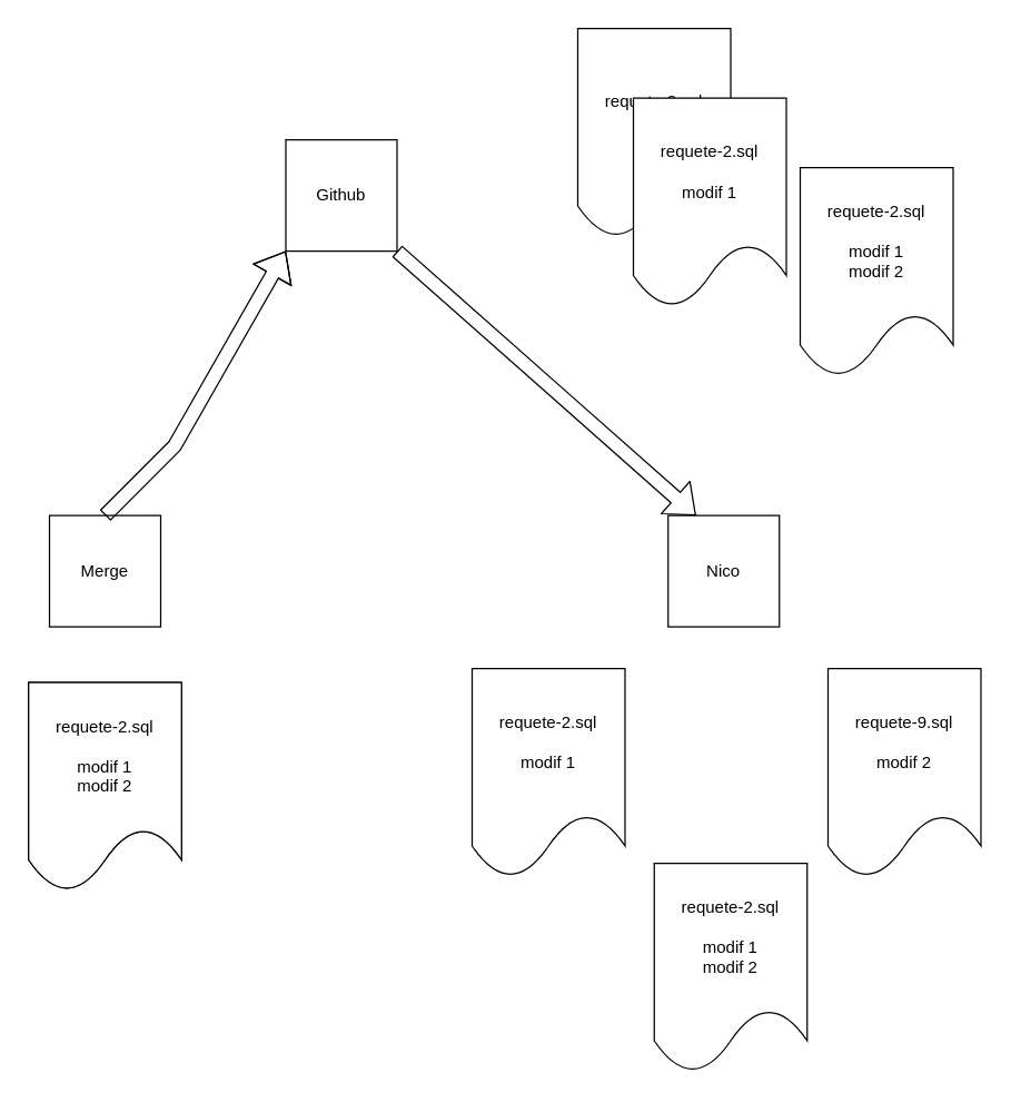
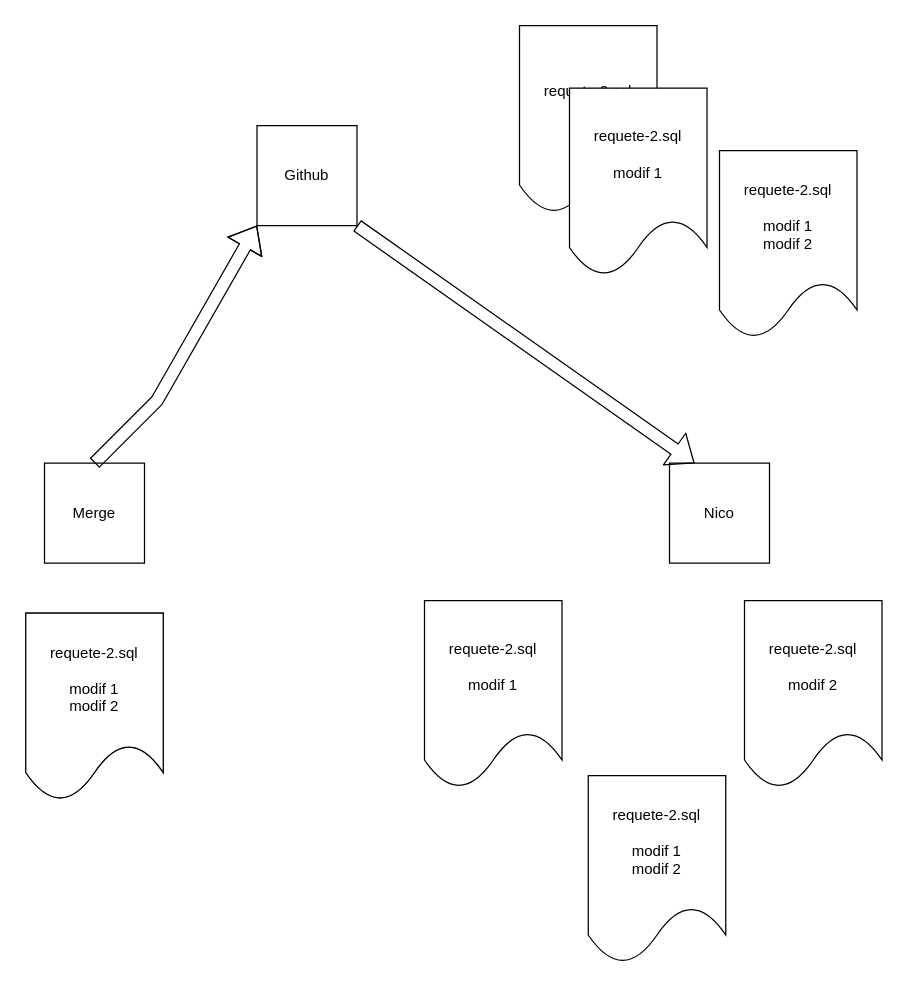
- <mxCell id="3" value="Nico" style="whiteSpace=wrap;html=1;aspect=fixed;" vertex="1" parent="1"><mxGeometry x="480" y="370" width="80" height="80" as="geometry" /></mxCell>
+ <mxCell id="3" value="Nico" style="whiteSpace=wrap;html=1;aspect=fixed;" vertex="1" parent="1"><mxGeometry x="535" y="370" width="80" height="80" as="geometry" /></mxCell>
- <mxCell id="7" value="requete-9.sql&lt;br&gt;&lt;br&gt;modif 2" style="shape=document;whiteSpace=wrap;html=1;boundedLbl=1;" vertex="1" parent="1"><mxGeometry x="595" y="480" width="110" height="150" as="geometry" /></mxCell>
+ <mxCell id="7" value="requete-2.sql&lt;br&gt;&lt;br&gt;modif 2" style="shape=document;whiteSpace=wrap;html=1;boundedLbl=1;" vertex="1" parent="1"><mxGeometry x="595" y="480" width="110" height="150" as="geometry" /></mxCell>
